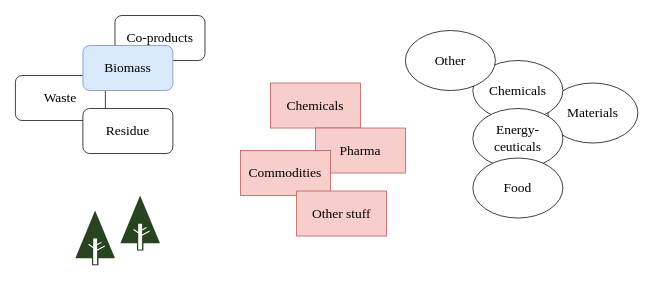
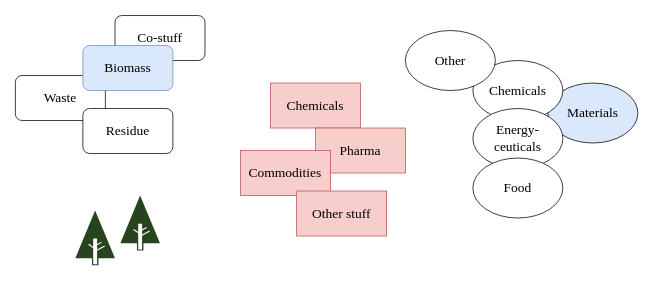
- <mxCell id="2" value="Co-products" style="rounded=1;whiteSpace=wrap;html=1;fontSize=18;fontFamily=Rubik light;" vertex="1" parent="1"><mxGeometry x="152.8" y="20.2" width="120" height="60" as="geometry" /></mxCell>
+ <mxCell id="2" value="Co-stuff" style="rounded=1;whiteSpace=wrap;html=1;fontSize=18;fontFamily=Rubik light;" vertex="1" parent="1"><mxGeometry x="152.8" y="20.2" width="120" height="60" as="geometry" /></mxCell>
- <mxCell id="4" value="Materials" style="ellipse;whiteSpace=wrap;html=1;fontSize=18;fontFamily=Rubik light;" vertex="1" parent="1"><mxGeometry x="730" y="110.2" width="120" height="80" as="geometry" /></mxCell>
+ <mxCell id="4" value="Materials" style="ellipse;whiteSpace=wrap;html=1;fontSize=18;fontFamily=Rubik light;fillColor=#dae8fc;" vertex="1" parent="1"><mxGeometry x="730" y="110.2" width="120" height="80" as="geometry" /></mxCell>
